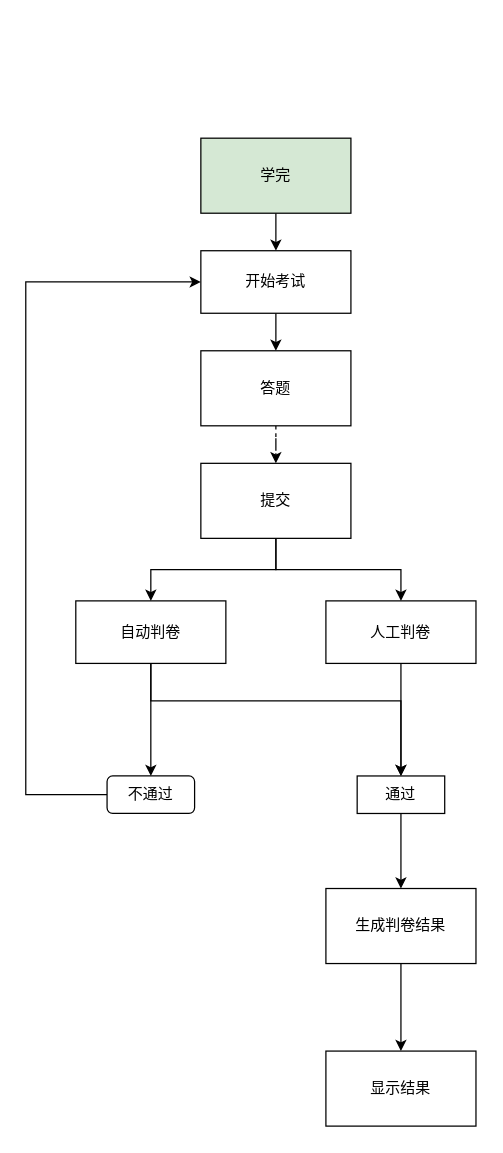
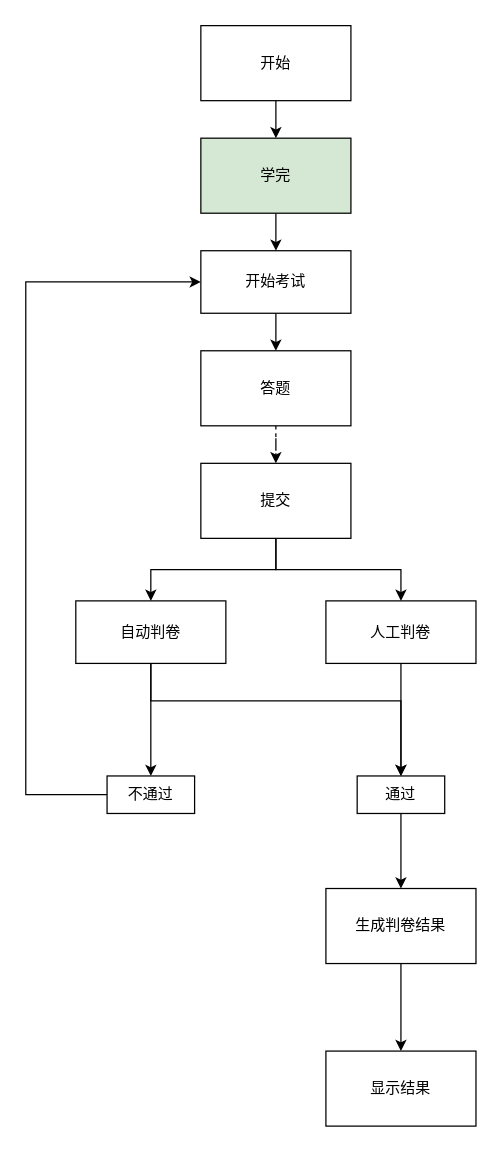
+ <mxCell id="3" value="开始" style="rounded=0;whiteSpace=wrap;html=1;" vertex="1" parent="1"><mxGeometry x="160" y="20" width="120" height="60" as="geometry" /></mxCell>
+ <mxCell id="2" style="edgeStyle=orthogonalEdgeStyle;rounded=0;orthogonalLoop=1;jettySize=auto;html=1;exitX=0.5;exitY=1;exitDx=0;exitDy=0;entryX=0.5;entryY=0;entryDx=0;entryDy=0;" edge="1" parent="1" source="3" target="5"><mxGeometry relative="1" as="geometry" /></mxCell>
- <mxCell id="21" value="不通过" style="whiteSpace=wrap;html=1;rounded=1;" vertex="1" parent="1"><mxGeometry x="85" y="620" width="70" height="30" as="geometry" /></mxCell>
+ <mxCell id="21" value="不通过" style="rounded=0;whiteSpace=wrap;html=1;" vertex="1" parent="1"><mxGeometry x="85" y="620" width="70" height="30" as="geometry" /></mxCell>
